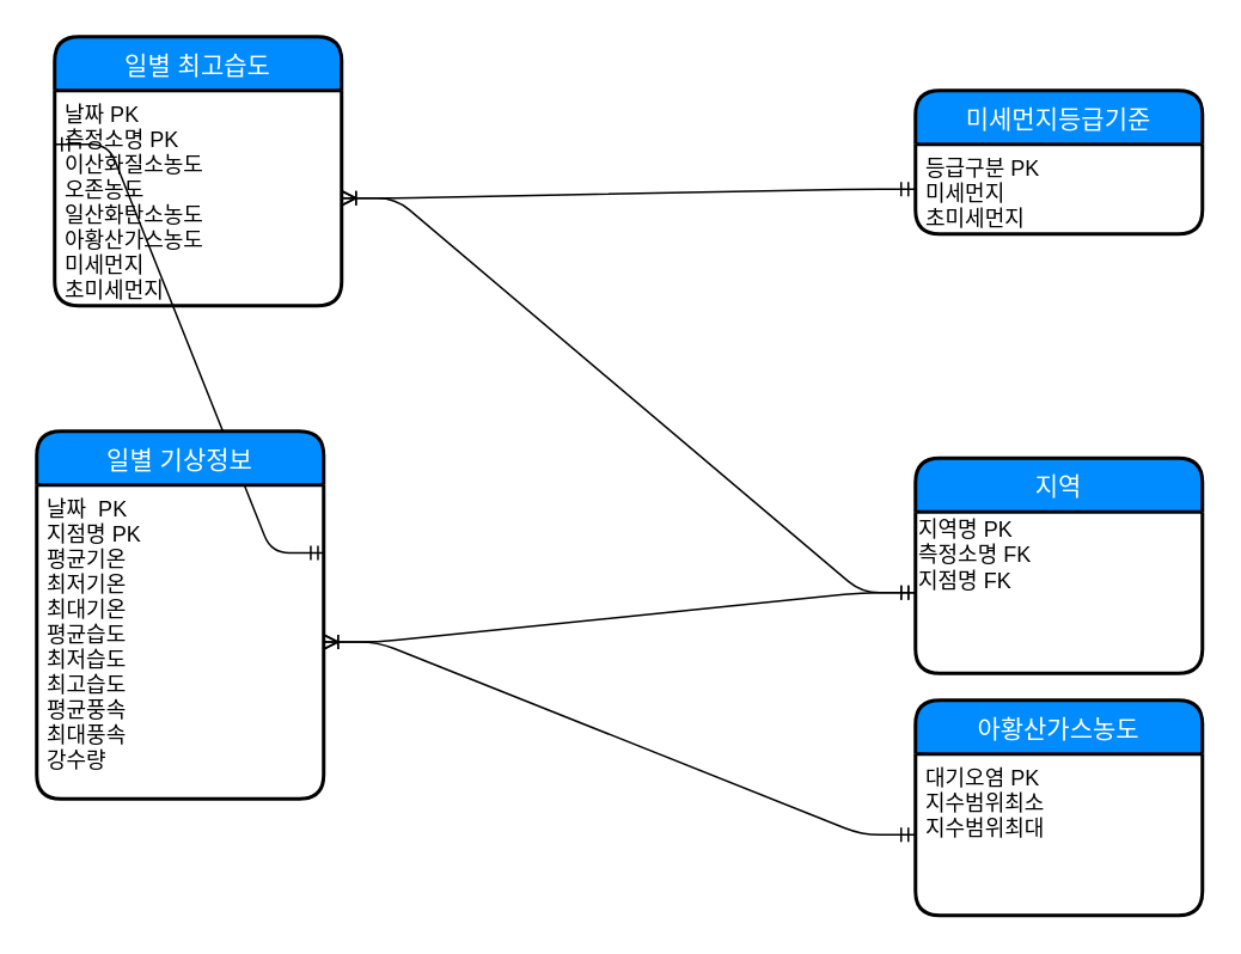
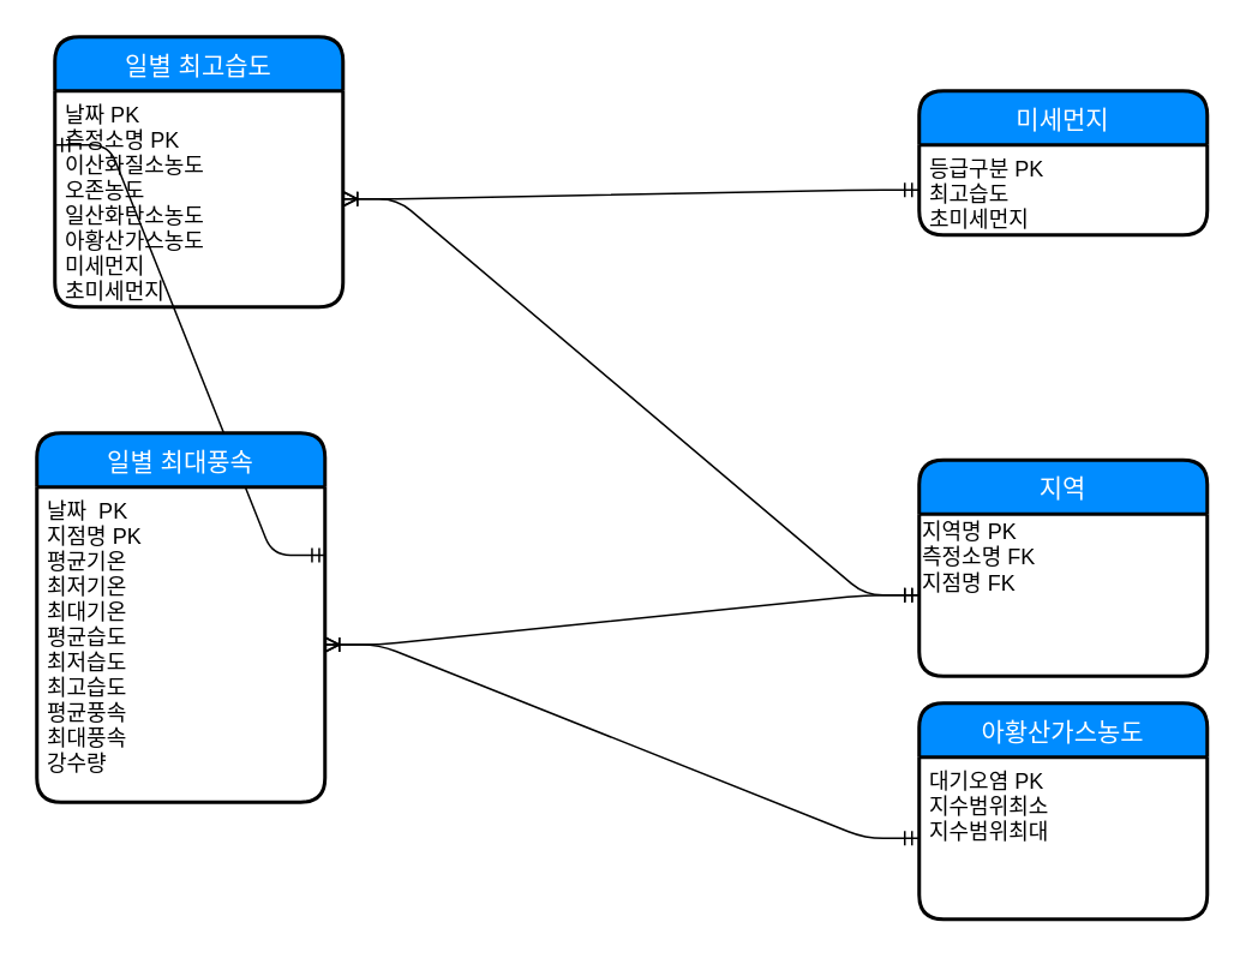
- <mxCell id="6" value="미세먼지등급기준" style="swimlane;childLayout=stackLayout;horizontal=1;startSize=30;horizontalStack=0;fillColor=#008cff;fontColor=#FFFFFF;rounded=1;fontSize=14;fontStyle=0;strokeWidth=2;resizeParent=0;resizeLast=1;shadow=0;dashed=0;align=center;" vertex="1" parent="1"><mxGeometry x="510" y="50" width="160" height="80" as="geometry" /></mxCell>
+ <mxCell id="6" value="미세먼지" style="swimlane;childLayout=stackLayout;horizontal=1;startSize=30;horizontalStack=0;fillColor=#008cff;fontColor=#FFFFFF;rounded=1;fontSize=14;fontStyle=0;strokeWidth=2;resizeParent=0;resizeLast=1;shadow=0;dashed=0;align=center;" vertex="1" parent="1"><mxGeometry x="510" y="50" width="160" height="80" as="geometry" /></mxCell>
- <mxCell id="8" value="등급구분 PK&#10;미세먼지&#10;초미세먼지" style="align=left;strokeColor=none;fillColor=none;spacingLeft=4;fontSize=12;verticalAlign=top;resizable=0;rotatable=0;part=1;" vertex="1" parent="6"><mxGeometry y="30" width="160" height="50" as="geometry" /></mxCell>
+ <mxCell id="8" value="등급구분 PK&#10;최고습도&#10;초미세먼지" style="align=left;strokeColor=none;fillColor=none;spacingLeft=4;fontSize=12;verticalAlign=top;resizable=0;rotatable=0;part=1;" vertex="1" parent="6"><mxGeometry y="30" width="160" height="50" as="geometry" /></mxCell>
- <mxCell id="13" value="일별 기상정보" style="swimlane;childLayout=stackLayout;horizontal=1;startSize=30;horizontalStack=0;fillColor=#008cff;fontColor=#FFFFFF;rounded=1;fontSize=14;fontStyle=0;strokeWidth=2;resizeParent=0;resizeLast=1;shadow=0;dashed=0;align=center;" vertex="1" parent="1"><mxGeometry x="20" y="240" width="160" height="205" as="geometry" /></mxCell>
+ <mxCell id="13" value="일별 최대풍속" style="swimlane;childLayout=stackLayout;horizontal=1;startSize=30;horizontalStack=0;fillColor=#008cff;fontColor=#FFFFFF;rounded=1;fontSize=14;fontStyle=0;strokeWidth=2;resizeParent=0;resizeLast=1;shadow=0;dashed=0;align=center;" vertex="1" parent="1"><mxGeometry x="20" y="240" width="160" height="205" as="geometry" /></mxCell>
